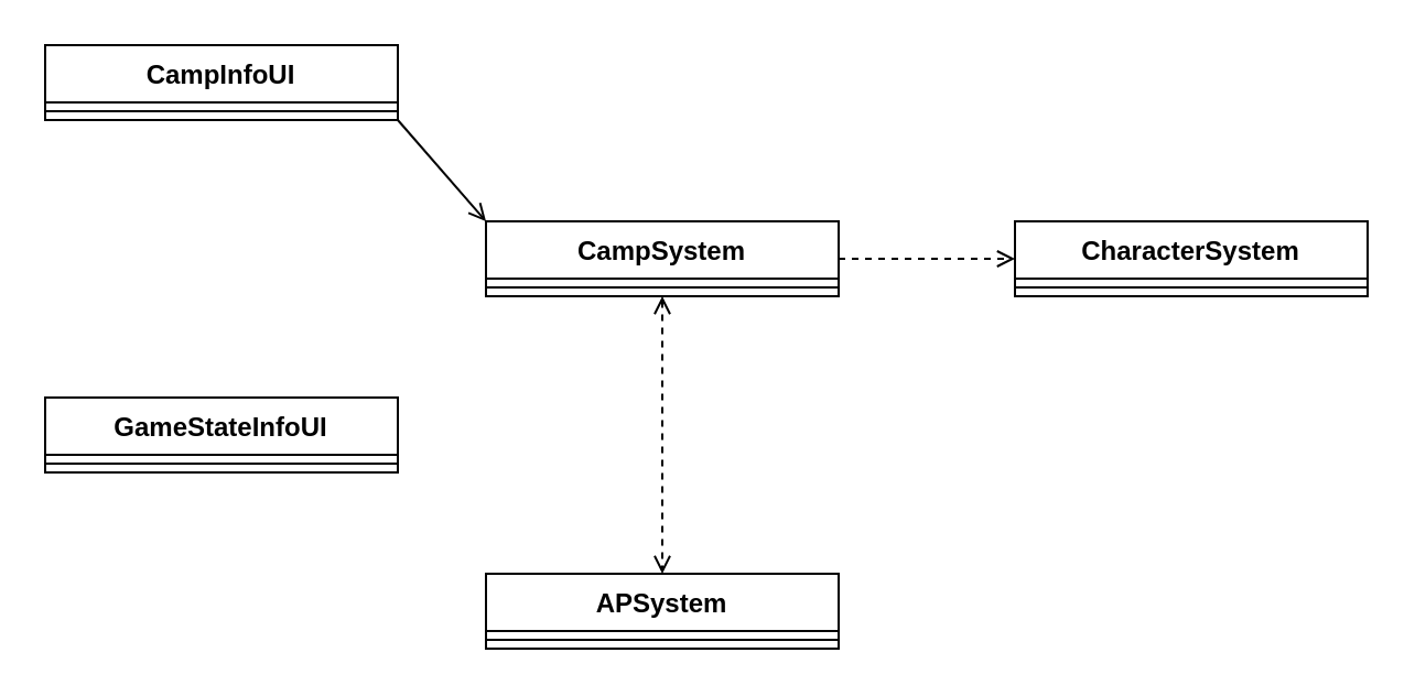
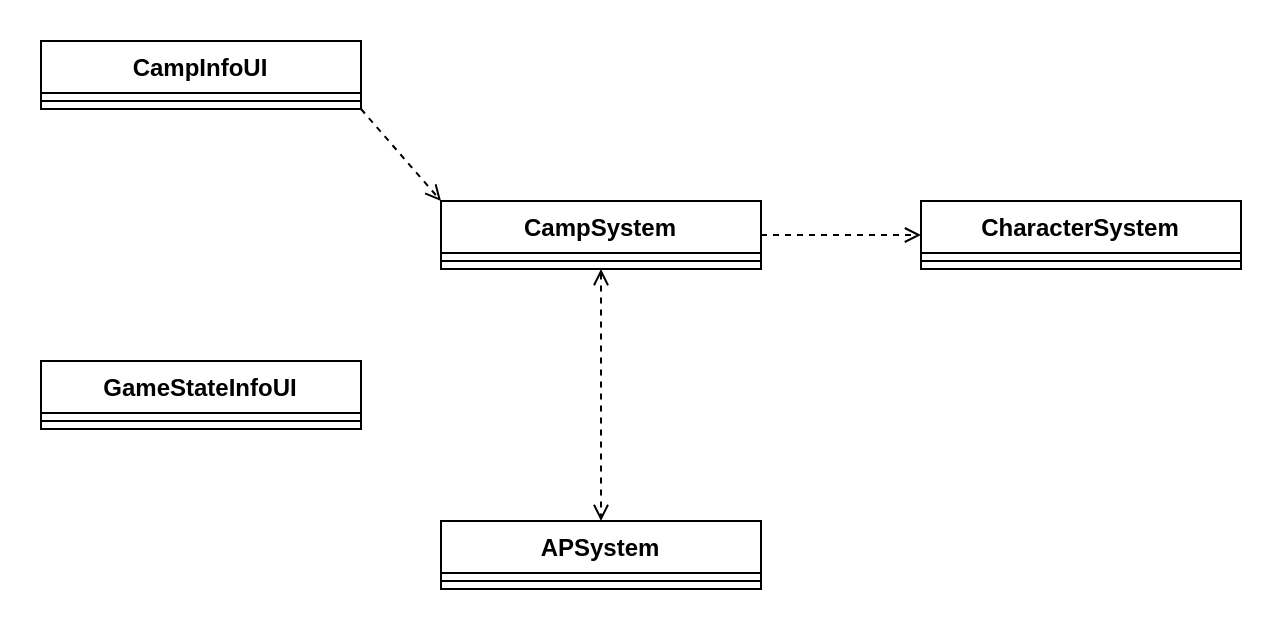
- <mxCell id="2" style="edgeStyle=none;rounded=0;orthogonalLoop=1;jettySize=auto;html=1;exitX=1;exitY=1;exitDx=0;exitDy=0;entryX=0;entryY=0;entryDx=0;entryDy=0;endArrow=open;endFill=0;" edge="1" parent="1" source="3" target="7"><mxGeometry relative="1" as="geometry" /></mxCell>
+ <mxCell id="2" style="edgeStyle=none;rounded=0;orthogonalLoop=1;jettySize=auto;html=1;exitX=1;exitY=1;exitDx=0;exitDy=0;entryX=0;entryY=0;entryDx=0;entryDy=0;endArrow=open;endFill=0;dashed=1;" edge="1" parent="1" source="3" target="7"><mxGeometry relative="1" as="geometry" /></mxCell>
